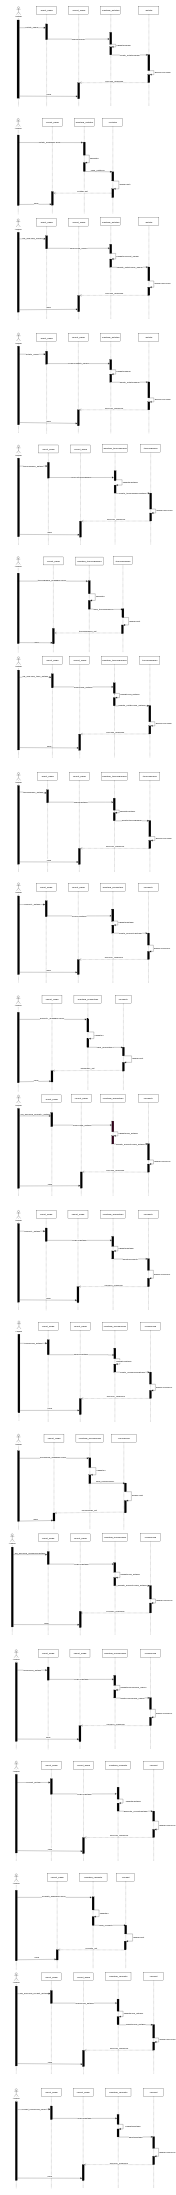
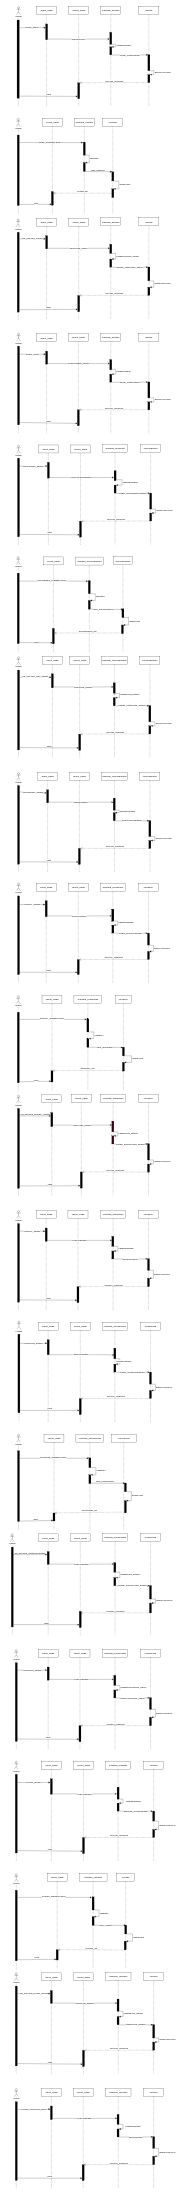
- <mxCell id="18" value=":existing_thoroughfare" style="shape=umlLifeline;perimeter=lifelinePerimeter;whiteSpace=wrap;html=1;container=1;collapsible=0;recursiveResize=0;outlineConnect=0;" parent="14" vertex="1"><mxGeometry x="481.39" width="127.61" height="500" as="geometry" /></mxCell>
+ <mxCell id="18" value=":existing_generate" style="shape=umlLifeline;perimeter=lifelinePerimeter;whiteSpace=wrap;html=1;container=1;collapsible=0;recursiveResize=0;outlineConnect=0;" parent="14" vertex="1"><mxGeometry x="481.39" width="127.61" height="500" as="geometry" /></mxCell>
